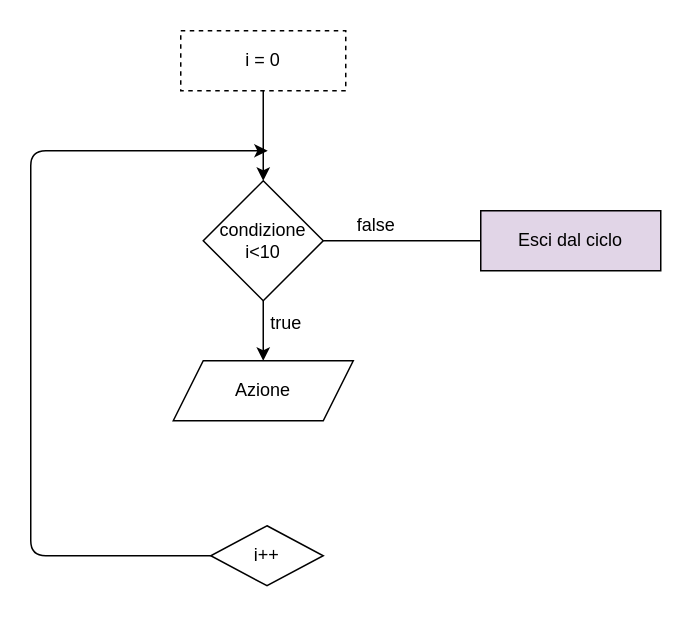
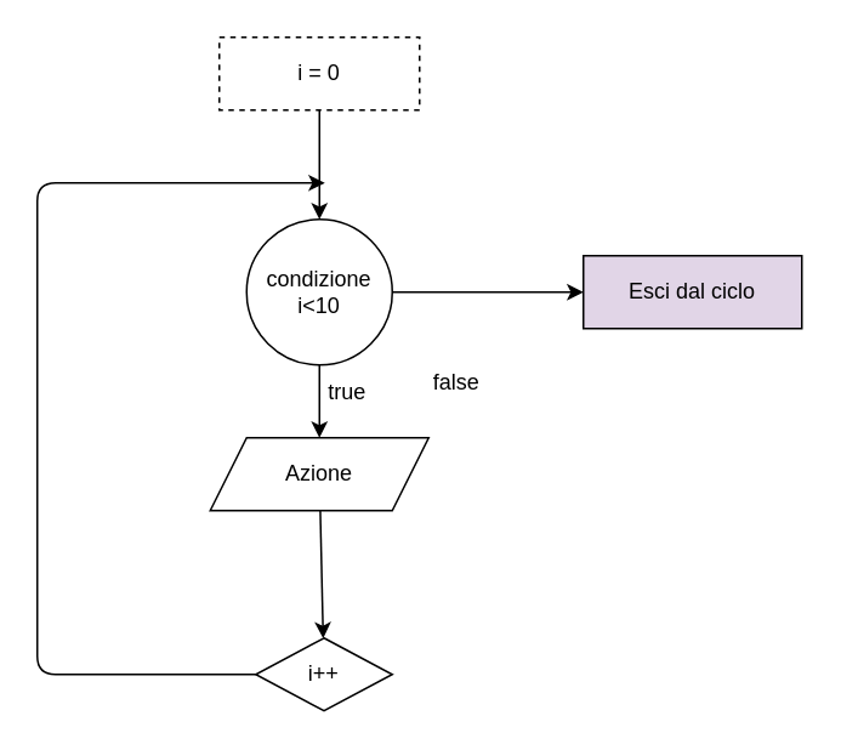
- <mxCell id="13" value="false" style="text;html=1;align=center;verticalAlign=middle;resizable=0;points=[];autosize=1;strokeColor=none;fillColor=none;" vertex="1" parent="1"><mxGeometry x="225" y="135" width="50" height="30" as="geometry" /></mxCell>
+ <mxCell id="13" value="false" style="text;html=1;align=center;verticalAlign=middle;resizable=0;points=[];autosize=1;strokeColor=none;fillColor=none;" vertex="1" parent="1"><mxGeometry x="225" y="195" width="50" height="30" as="geometry" /></mxCell>
- <mxCell id="6" value="condizione&lt;br&gt;i&amp;lt;10" style="rhombus;whiteSpace=wrap;html=1;rounded=0;" vertex="1" parent="1"><mxGeometry x="135" y="120" width="80" height="80" as="geometry" /></mxCell>
+ <mxCell id="6" value="condizione&lt;br&gt;i&amp;lt;10" style="ellipse;whiteSpace=wrap;html=1;" vertex="1" parent="1"><mxGeometry x="135" y="120" width="80" height="80" as="geometry" /></mxCell>
- <mxCell id="5" value="" style="edgeStyle=none;html=1;endArrow=none;" edge="1" parent="1" source="6" target="12"><mxGeometry relative="1" as="geometry" /></mxCell>
+ <mxCell id="5" value="" style="edgeStyle=none;html=1;" edge="1" parent="1" source="6" target="12"><mxGeometry relative="1" as="geometry" /></mxCell>
+ <mxCell id="7" value="" style="edgeStyle=none;html=1;" edge="1" parent="1" source="8" target="10"><mxGeometry relative="1" as="geometry" /></mxCell>
